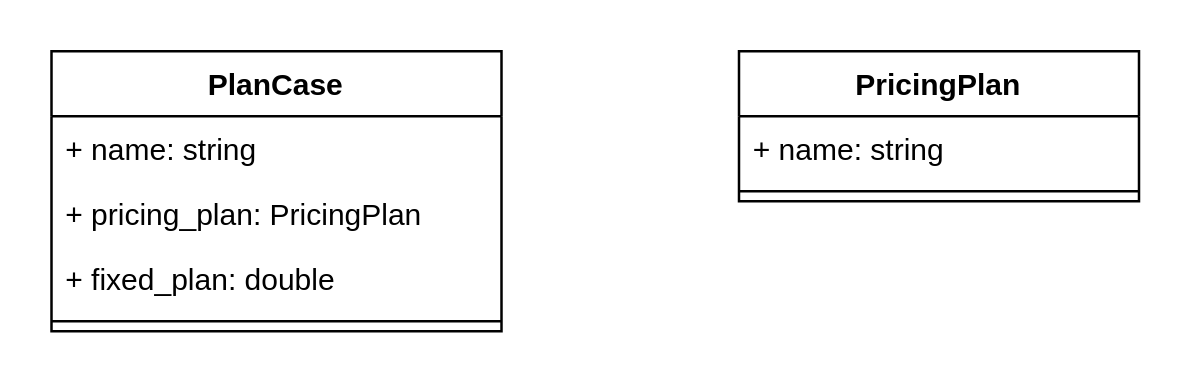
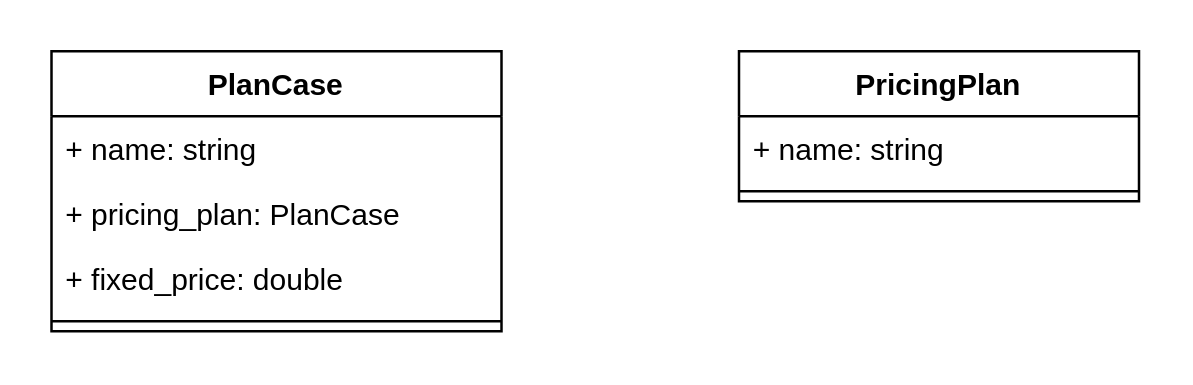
- <mxCell id="4" value="+ pricing_plan: PricingPlan" style="text;strokeColor=none;fillColor=none;align=left;verticalAlign=top;spacingLeft=4;spacingRight=4;overflow=hidden;rotatable=0;points=[[0,0.5],[1,0.5]];portConstraint=eastwest;" vertex="1" parent="2"><mxGeometry y="52" width="180" height="26" as="geometry" /></mxCell>
+ <mxCell id="4" value="+ pricing_plan: PlanCase" style="text;strokeColor=none;fillColor=none;align=left;verticalAlign=top;spacingLeft=4;spacingRight=4;overflow=hidden;rotatable=0;points=[[0,0.5],[1,0.5]];portConstraint=eastwest;" vertex="1" parent="2"><mxGeometry y="52" width="180" height="26" as="geometry" /></mxCell>
- <mxCell id="5" value="+ fixed_plan: double" style="text;strokeColor=none;fillColor=none;align=left;verticalAlign=top;spacingLeft=4;spacingRight=4;overflow=hidden;rotatable=0;points=[[0,0.5],[1,0.5]];portConstraint=eastwest;" vertex="1" parent="2"><mxGeometry y="78" width="180" height="26" as="geometry" /></mxCell>
+ <mxCell id="5" value="+ fixed_price: double" style="text;strokeColor=none;fillColor=none;align=left;verticalAlign=top;spacingLeft=4;spacingRight=4;overflow=hidden;rotatable=0;points=[[0,0.5],[1,0.5]];portConstraint=eastwest;" vertex="1" parent="2"><mxGeometry y="78" width="180" height="26" as="geometry" /></mxCell>
